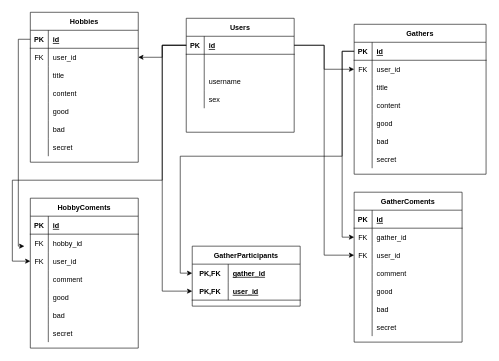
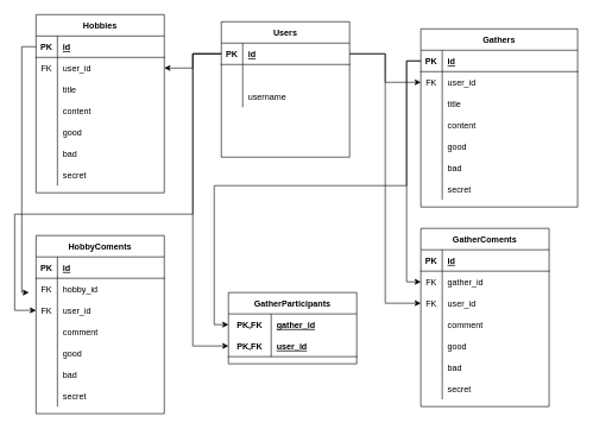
- <mxCell id="13" value="sex" style="shape=partialRectangle;connectable=0;fillColor=none;top=0;left=0;bottom=0;right=0;align=left;spacingLeft=6;overflow=hidden;" vertex="1" parent="11"><mxGeometry x="30" width="150" height="30" as="geometry" /></mxCell>
